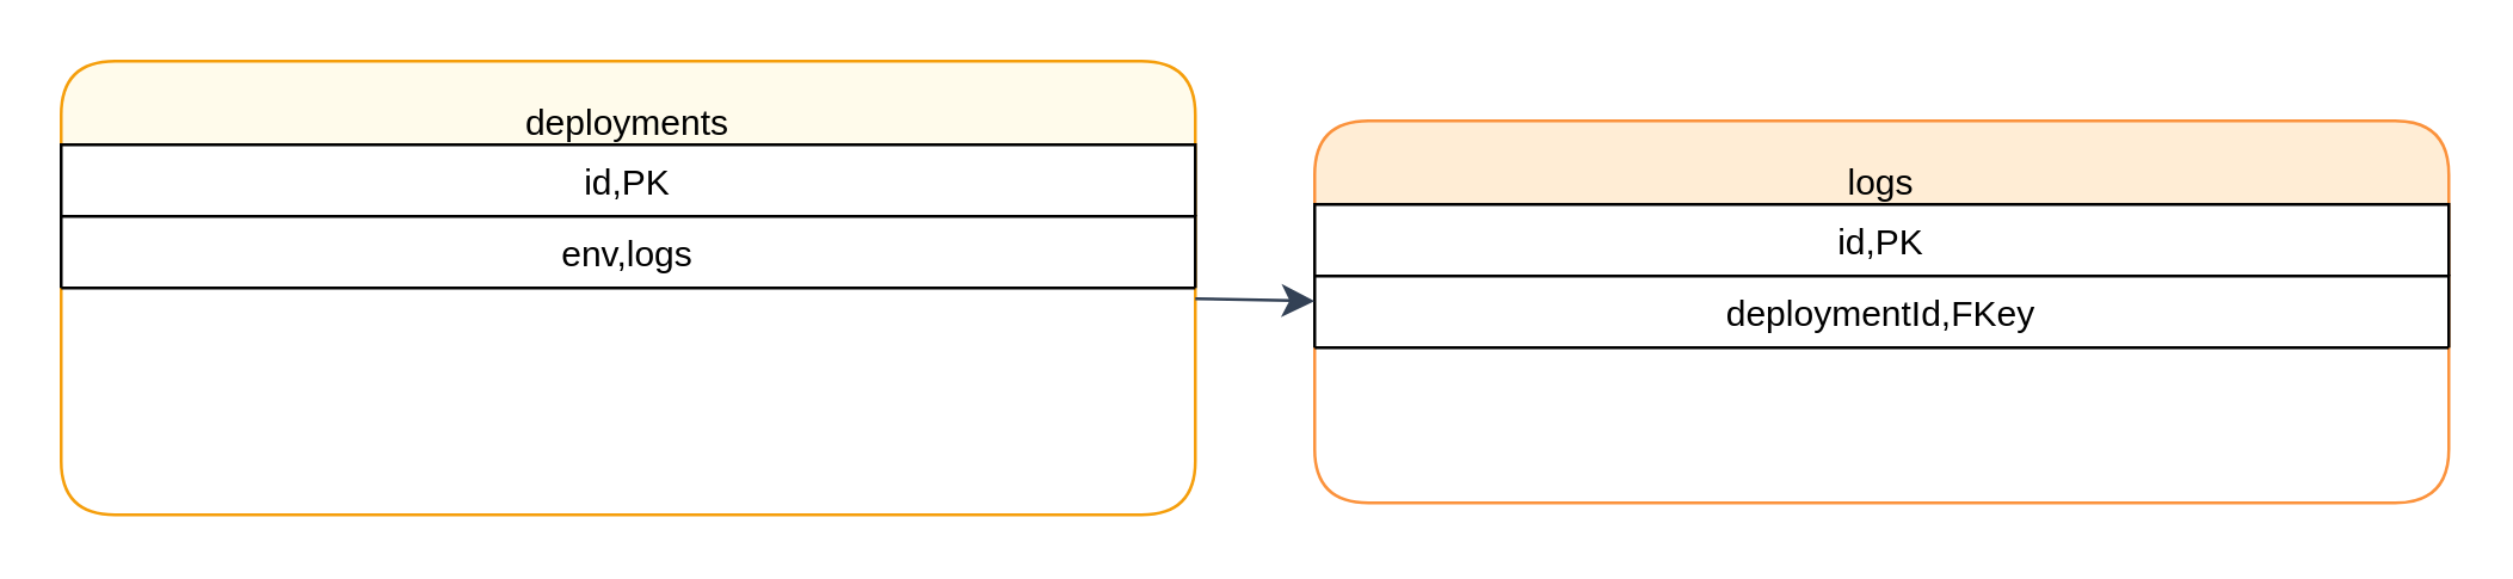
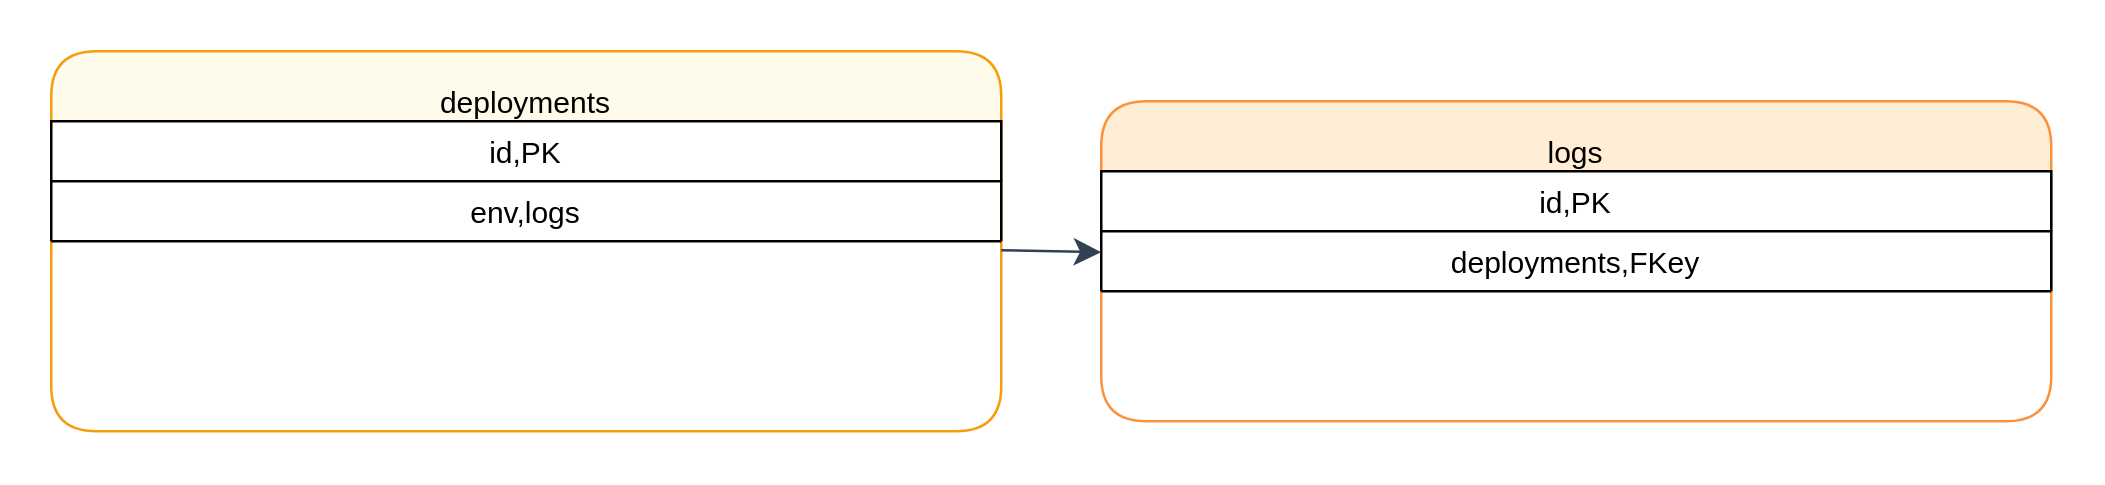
- <mxCell id="7" value="deploymentId,FKey" style="shape=tableRow;" vertex="1" parent="5"><mxGeometry x="0" y="52" width="380" height="24" as="geometry" /></mxCell>
+ <mxCell id="7" value="deployments,FKey" style="shape=tableRow;" vertex="1" parent="5"><mxGeometry x="0" y="52" width="380" height="24" as="geometry" /></mxCell>
